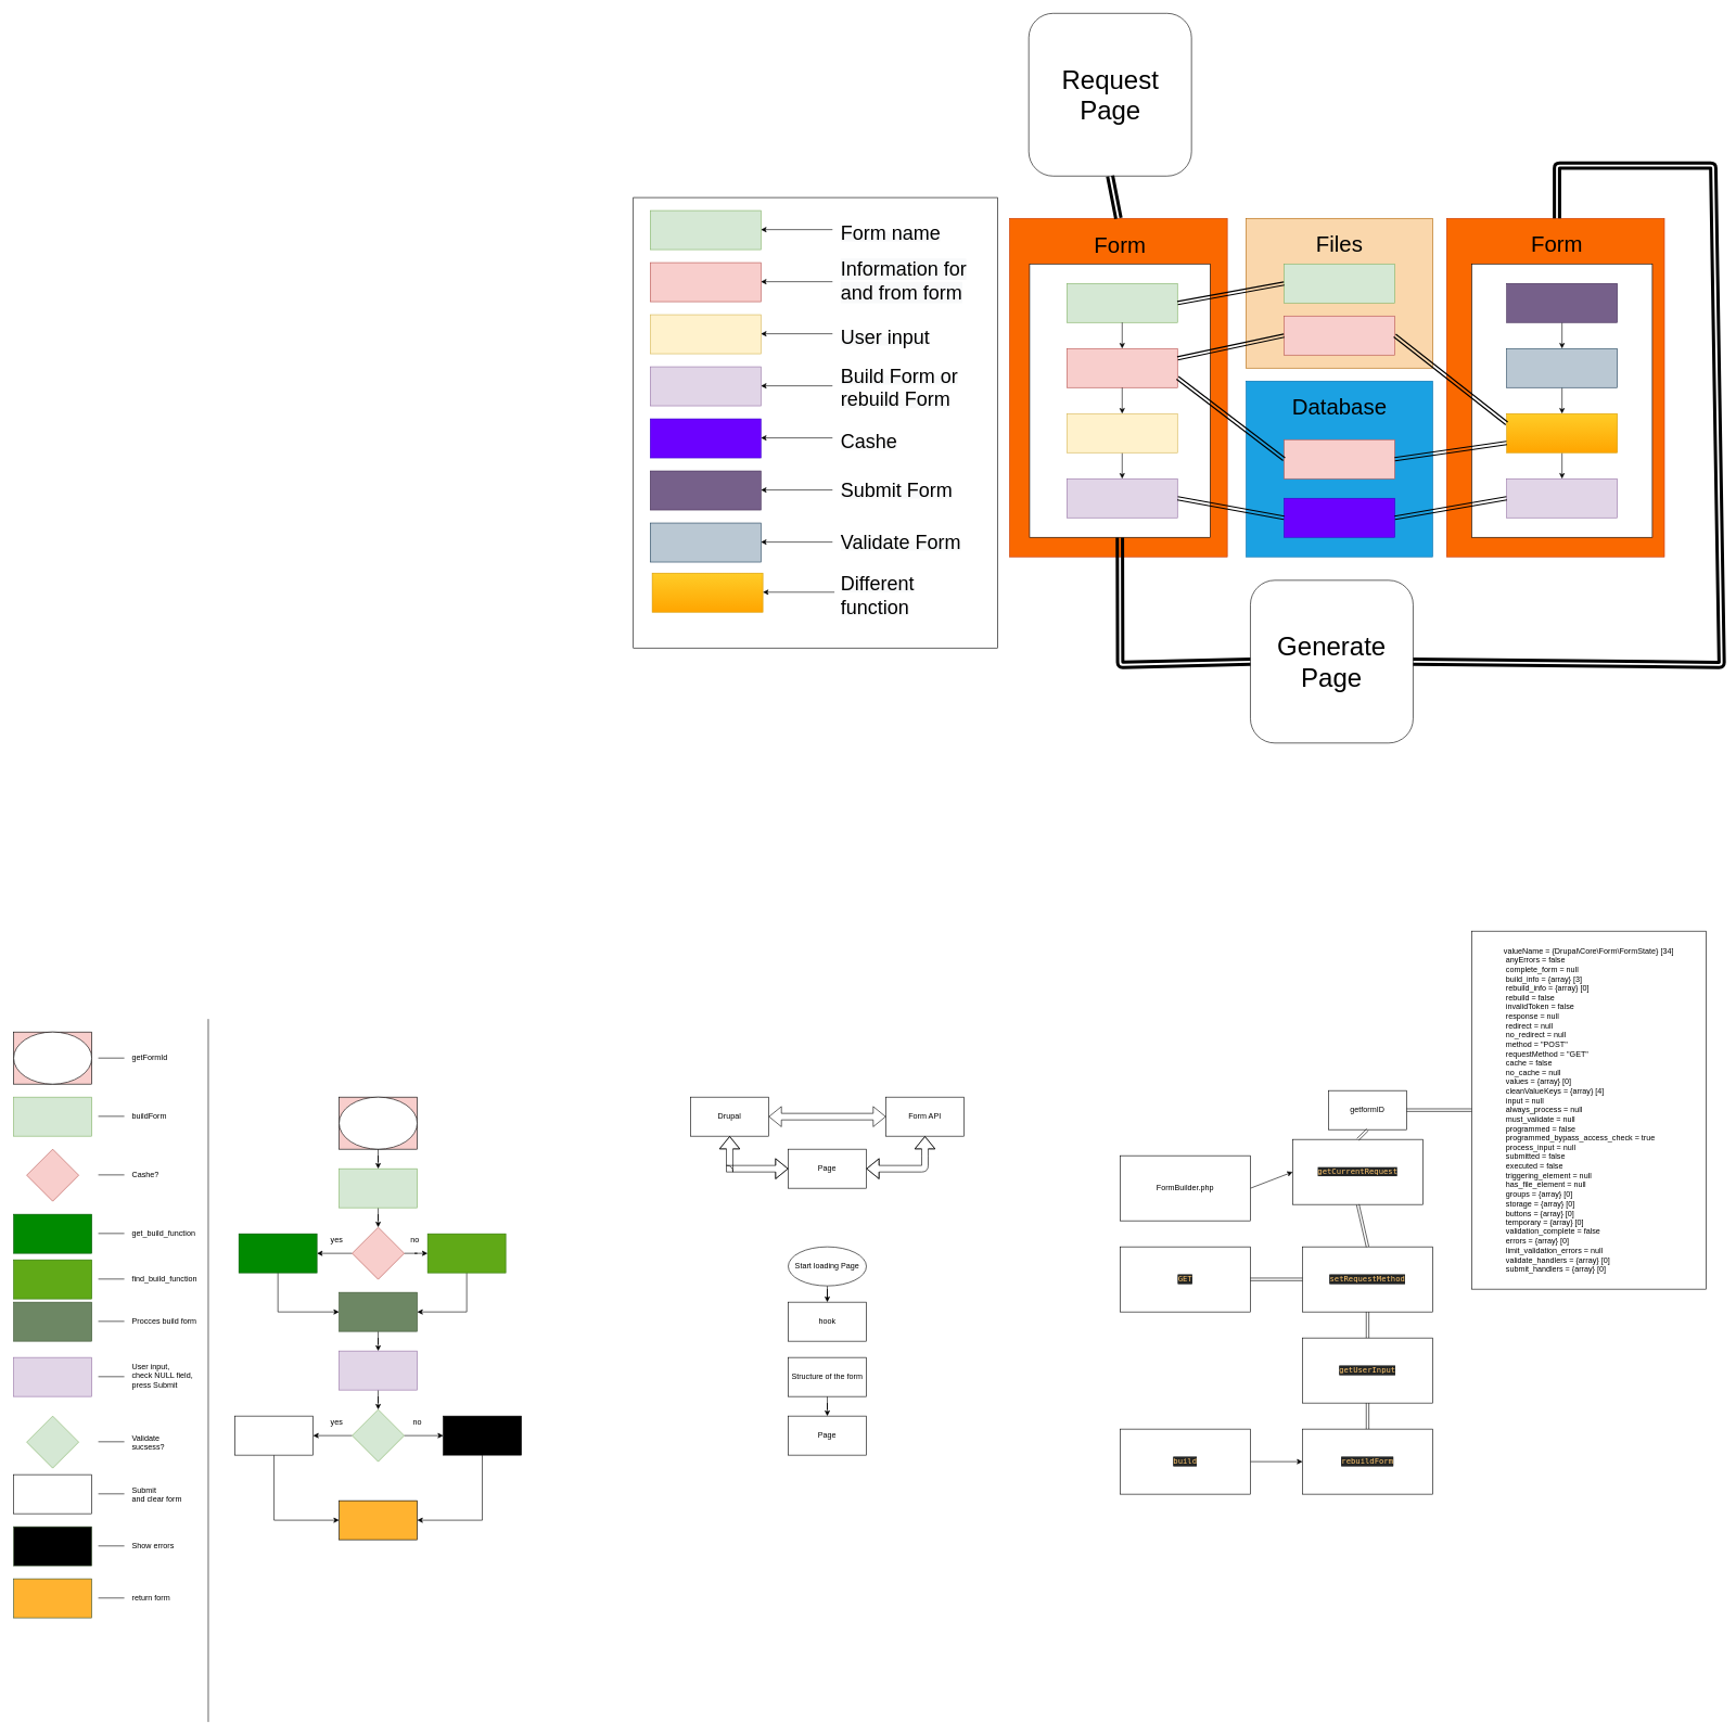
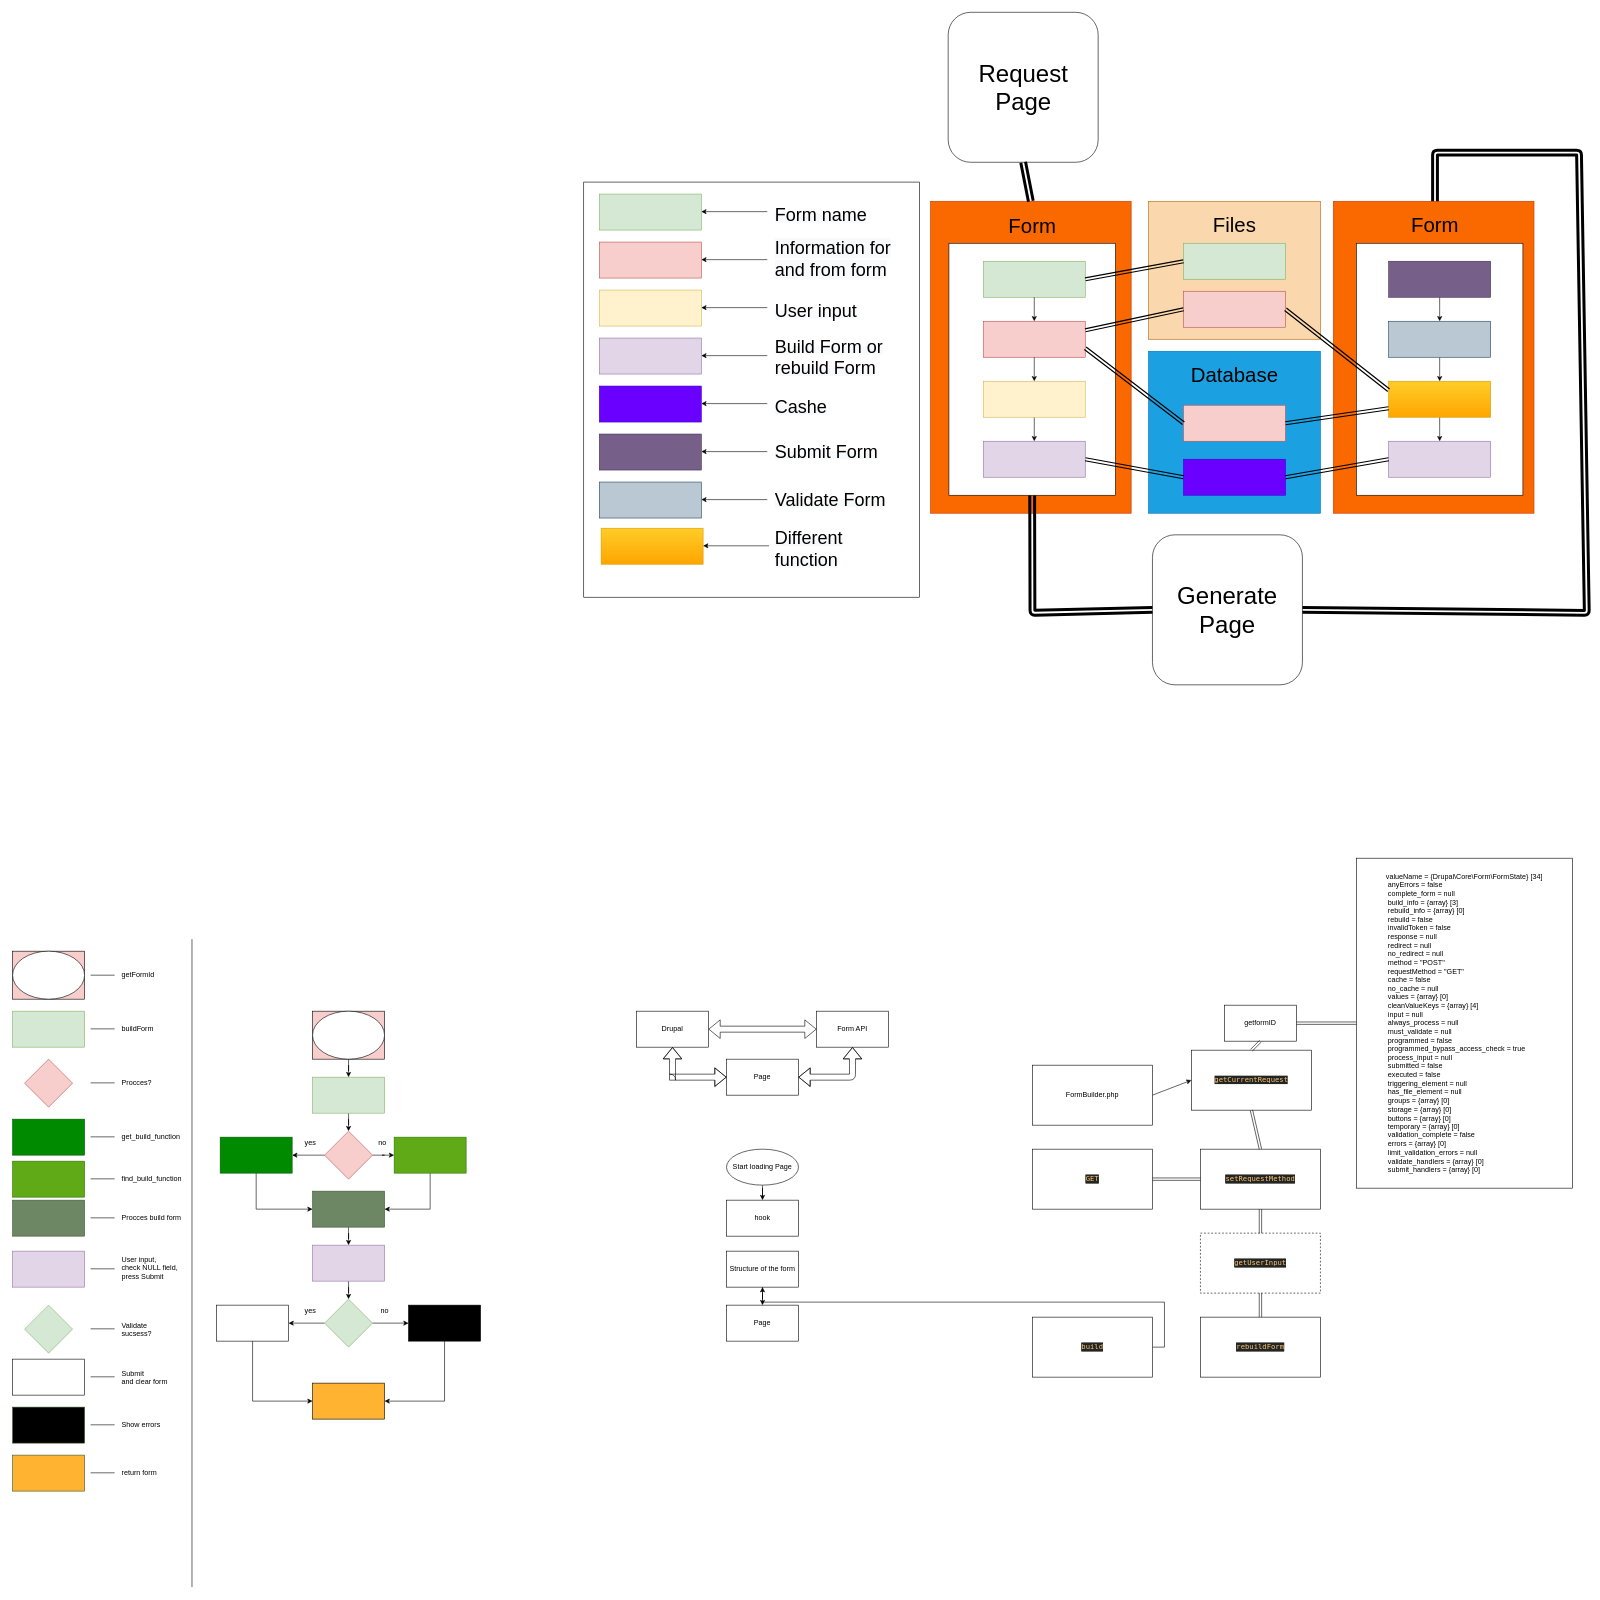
- <mxCell id="52" value="&lt;div&gt;Cashe?&lt;/div&gt;" style="text;whiteSpace=wrap;html=1;" parent="1" vertex="1"><mxGeometry x="200" y="1790" width="70" height="30" as="geometry" /></mxCell>
+ <mxCell id="52" value="&lt;div&gt;Procces?&lt;/div&gt;" style="text;whiteSpace=wrap;html=1;" parent="1" vertex="1"><mxGeometry x="200" y="1790" width="70" height="30" as="geometry" /></mxCell>
- <mxCell id="92" value="&lt;pre style=&quot;background-color: #2b2b2b ; color: #a9b7c6 ; font-family: &amp;#34;jetbrains mono&amp;#34; , monospace ; font-size: 9 8pt&quot;&gt;&lt;pre style=&quot;font-family: &amp;#34;jetbrains mono&amp;#34; , monospace&quot;&gt;&lt;span style=&quot;color: #ffc66d ; background-color: #232525&quot;&gt;getUserInput&lt;/span&gt;&lt;/pre&gt;&lt;/pre&gt;" style="whiteSpace=wrap;html=1;rounded=0;" parent="1" vertex="1"><mxGeometry x="2000" y="2055" width="200" height="100" as="geometry" /></mxCell>
+ <mxCell id="92" value="&lt;pre style=&quot;background-color: #2b2b2b ; color: #a9b7c6 ; font-family: &amp;#34;jetbrains mono&amp;#34; , monospace ; font-size: 9 8pt&quot;&gt;&lt;pre style=&quot;font-family: &amp;#34;jetbrains mono&amp;#34; , monospace&quot;&gt;&lt;span style=&quot;color: #ffc66d ; background-color: #232525&quot;&gt;getUserInput&lt;/span&gt;&lt;/pre&gt;&lt;/pre&gt;" style="whiteSpace=wrap;html=1;rounded=0;dashed=1;" parent="1" vertex="1"><mxGeometry x="2000" y="2055" width="200" height="100" as="geometry" /></mxCell>
- <mxCell id="93" value="" style="edgeStyle=orthogonalEdgeStyle;rounded=0;orthogonalLoop=1;jettySize=auto;html=1;entryX=0;entryY=0.5;entryDx=0;entryDy=0;exitX=1;exitY=0.5;exitDx=0;exitDy=0;" parent="1" source="95" target="94" edge="1"><mxGeometry relative="1" as="geometry"><mxPoint x="1950" y="2355" as="sourcePoint" /></mxGeometry></mxCell>
+ <mxCell id="93" value="" style="edgeStyle=orthogonalEdgeStyle;rounded=0;orthogonalLoop=1;jettySize=auto;html=1;exitX=1;exitY=0.5;exitDx=0;exitDy=0;" parent="1" source="95" target="86" edge="1"><mxGeometry relative="1" as="geometry"><mxPoint x="1950" y="2355" as="sourcePoint" /></mxGeometry></mxCell>
